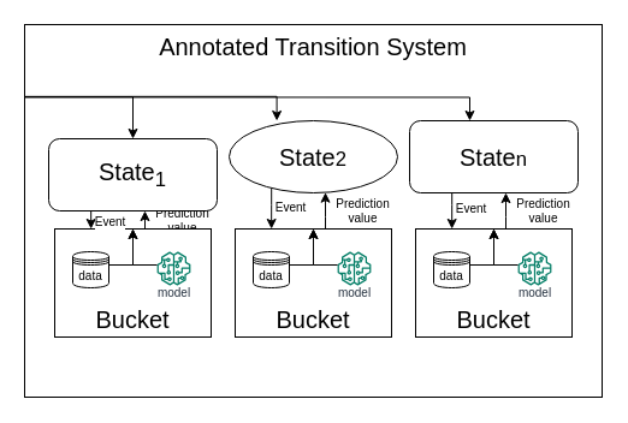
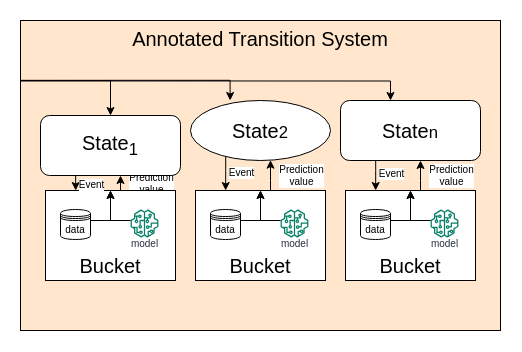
- <mxCell id="2" value="&lt;span style=&quot;font-size: 20px;&quot;&gt;Annotated Transition System&lt;/span&gt;" style="rounded=0;whiteSpace=wrap;html=1;align=center;verticalAlign=top;" parent="1" vertex="1"><mxGeometry x="20" y="20" width="480" height="310" as="geometry" /></mxCell>
+ <mxCell id="2" value="&lt;span style=&quot;font-size: 20px;&quot;&gt;Annotated Transition System&lt;/span&gt;" style="rounded=0;whiteSpace=wrap;html=1;align=center;verticalAlign=top;fillColor=#ffe6cc;" parent="1" vertex="1"><mxGeometry x="20" y="20" width="480" height="310" as="geometry" /></mxCell>
